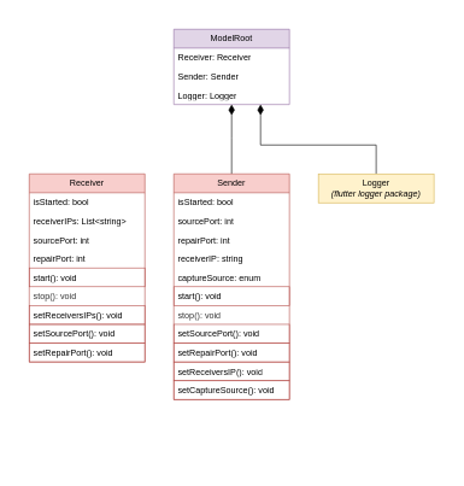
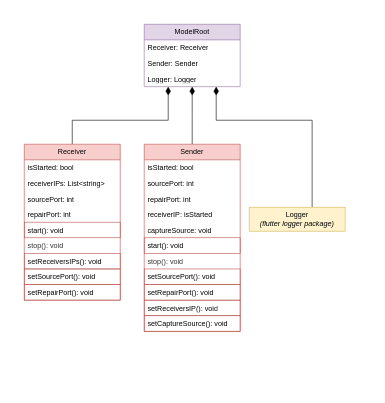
+ <mxCell id="7" style="edgeStyle=orthogonalEdgeStyle;rounded=0;orthogonalLoop=1;jettySize=auto;html=1;strokeColor=default;align=center;verticalAlign=middle;fontFamily=Helvetica;fontSize=11;fontColor=default;labelBackgroundColor=default;endArrow=diamondThin;endFill=1;endSize=12;" edge="1" parent="1" source="8" target="3"><mxGeometry relative="1" as="geometry"><Array as="points"><mxPoint x="120" y="200" /><mxPoint x="280" y="200" /></Array></mxGeometry></mxCell>
- <mxCell id="32" value="Logger&lt;div&gt;&lt;i&gt;(flutter logger package)&lt;/i&gt;&lt;/div&gt;" style="html=1;whiteSpace=wrap;fillColor=#fff2cc;strokeColor=#d6b656;" vertex="1" parent="1"><mxGeometry x="440" y="240" width="160" height="40" as="geometry" /></mxCell>
+ <mxCell id="32" value="Logger&lt;div&gt;&lt;i&gt;(flutter logger package)&lt;/i&gt;&lt;/div&gt;" style="html=1;whiteSpace=wrap;fillColor=#fff2cc;strokeColor=#d6b656;" vertex="1" parent="1"><mxGeometry x="415" y="345" width="160" height="40" as="geometry" /></mxCell>
- <mxCell id="23" value="receiverIP: string&amp;nbsp;" style="text;strokeColor=none;fillColor=none;align=left;verticalAlign=top;spacingLeft=4;spacingRight=4;overflow=hidden;rotatable=0;points=[[0,0.5],[1,0.5]];portConstraint=eastwest;whiteSpace=wrap;html=1;" parent="19" vertex="1"><mxGeometry y="104" width="160" height="26" as="geometry" /></mxCell>
+ <mxCell id="23" value="receiverIP: isStarted&amp;nbsp;" style="text;strokeColor=none;fillColor=none;align=left;verticalAlign=top;spacingLeft=4;spacingRight=4;overflow=hidden;rotatable=0;points=[[0,0.5],[1,0.5]];portConstraint=eastwest;whiteSpace=wrap;html=1;" parent="19" vertex="1"><mxGeometry y="104" width="160" height="26" as="geometry" /></mxCell>
- <mxCell id="24" value="captureSource: enum" style="text;strokeColor=none;fillColor=none;align=left;verticalAlign=top;spacingLeft=4;spacingRight=4;overflow=hidden;rotatable=0;points=[[0,0.5],[1,0.5]];portConstraint=eastwest;whiteSpace=wrap;html=1;" parent="19" vertex="1"><mxGeometry y="130" width="160" height="26" as="geometry" /></mxCell>
+ <mxCell id="24" value="captureSource: void" style="text;strokeColor=none;fillColor=none;align=left;verticalAlign=top;spacingLeft=4;spacingRight=4;overflow=hidden;rotatable=0;points=[[0,0.5],[1,0.5]];portConstraint=eastwest;whiteSpace=wrap;html=1;" parent="19" vertex="1"><mxGeometry y="130" width="160" height="26" as="geometry" /></mxCell>
